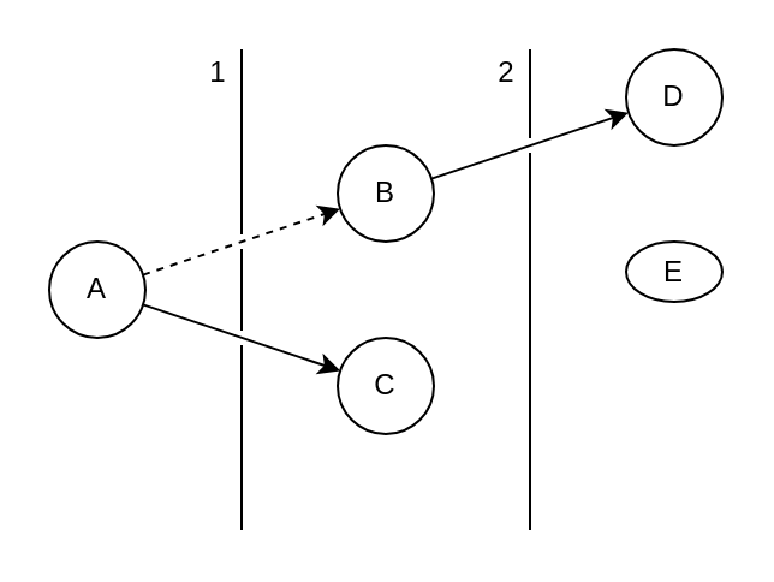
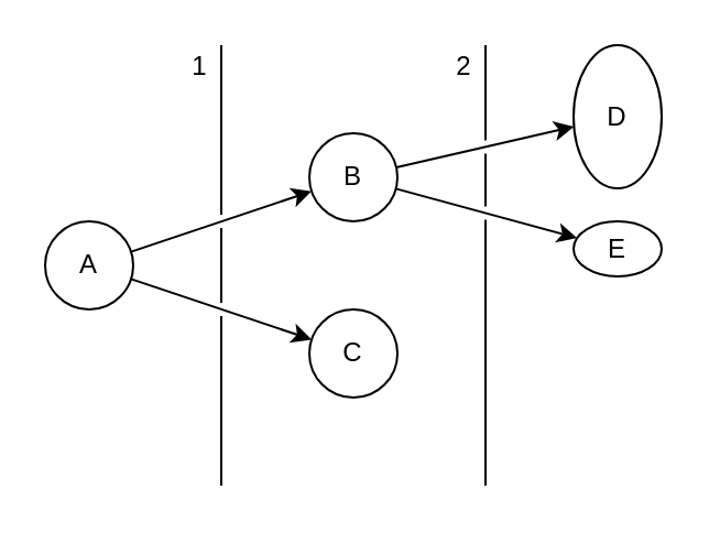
- <mxCell id="9" value="D" style="ellipse;whiteSpace=wrap;html=1;fontFamily=Helvetica;rounded=0;" parent="1" vertex="1"><mxGeometry x="260" y="20" width="40" height="40" as="geometry" /></mxCell>
+ <mxCell id="9" value="D" style="ellipse;whiteSpace=wrap;html=1;fontFamily=Helvetica;rounded=0;" parent="1" vertex="1"><mxGeometry x="260" y="20" width="40" height="65" as="geometry" /></mxCell>
+ <mxCell id="5" value="" style="edgeStyle=none;orthogonalLoop=1;jettySize=auto;html=1;fontFamily=Helvetica;rounded=0;" parent="1" source="7" target="8" edge="1"><mxGeometry relative="1" as="geometry" /></mxCell>
- <mxCell id="2" value="" style="edgeStyle=none;jumpStyle=none;orthogonalLoop=1;jettySize=auto;html=1;fontFamily=Helvetica;rounded=0;dashed=1;" parent="1" source="4" target="7" edge="1"><mxGeometry relative="1" as="geometry" /></mxCell>
+ <mxCell id="2" value="" style="edgeStyle=none;jumpStyle=none;orthogonalLoop=1;jettySize=auto;html=1;fontFamily=Helvetica;rounded=0;" parent="1" source="4" target="7" edge="1"><mxGeometry relative="1" as="geometry" /></mxCell>
